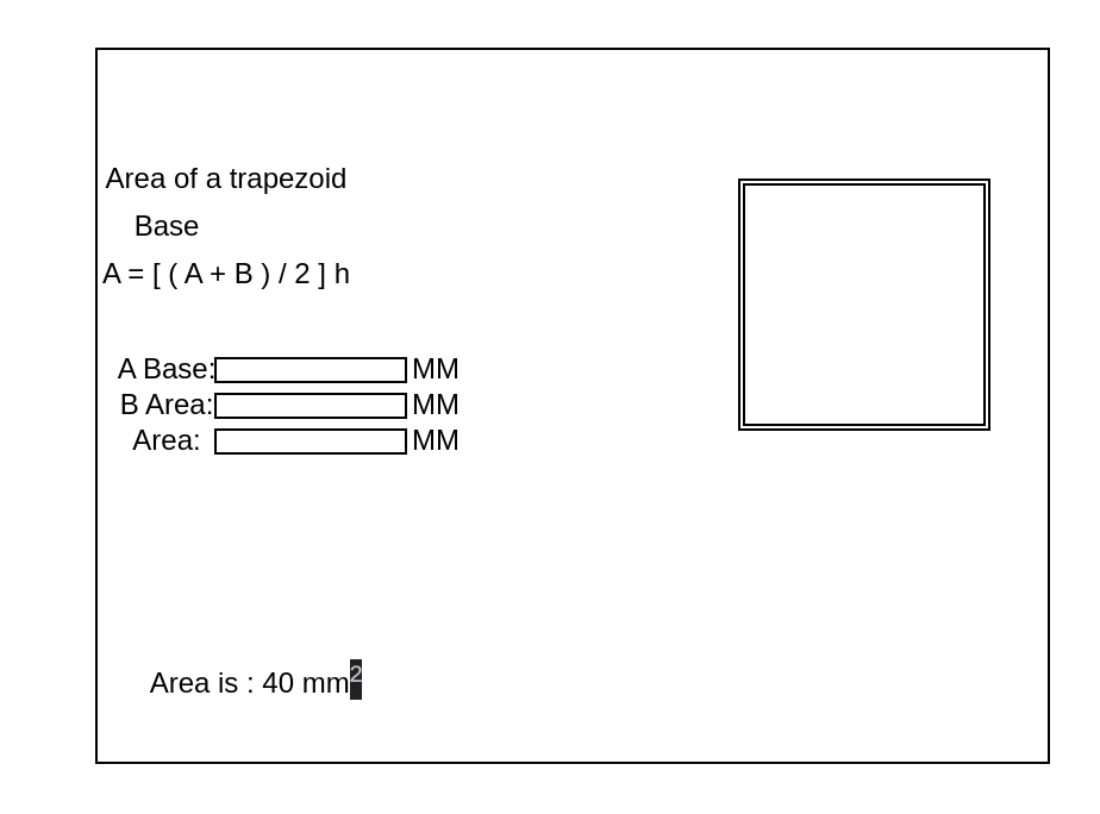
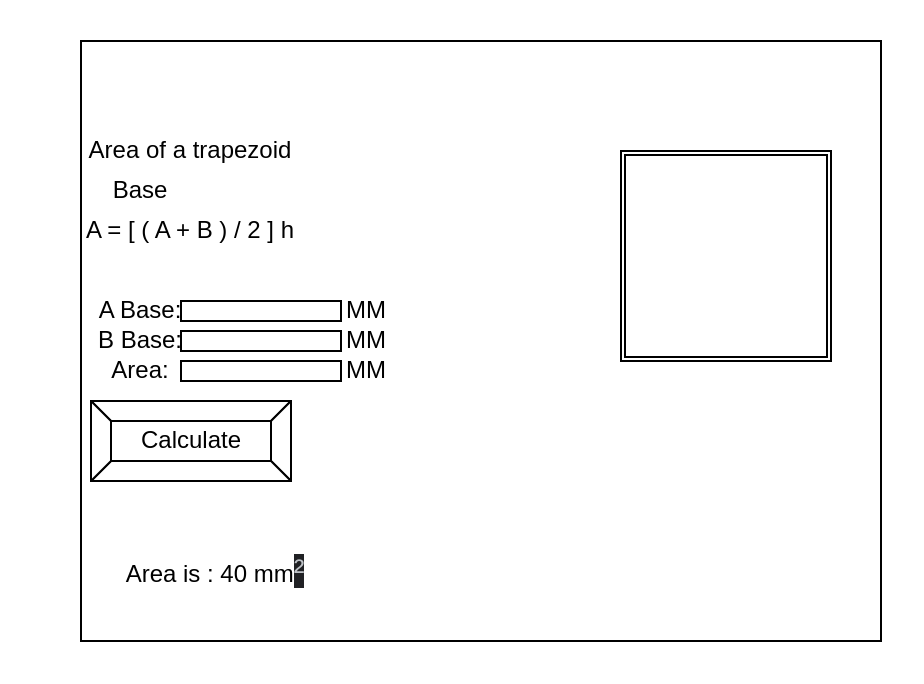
- <mxCell id="8" value="B Area:" style="text;html=1;strokeColor=none;fillColor=none;align=center;verticalAlign=middle;whiteSpace=wrap;rounded=0;" vertex="1" parent="1"><mxGeometry x="40" y="155" width="60" height="30" as="geometry" /></mxCell>
+ <mxCell id="8" value="B Base:" style="text;html=1;strokeColor=none;fillColor=none;align=center;verticalAlign=middle;whiteSpace=wrap;rounded=0;" vertex="1" parent="1"><mxGeometry x="40" y="155" width="60" height="30" as="geometry" /></mxCell>
+ <mxCell id="3" value="Calculate" style="labelPosition=center;verticalLabelPosition=middle;align=center;html=1;shape=mxgraph.basic.button;dx=10;" parent="1" vertex="1"><mxGeometry x="45" y="200" width="100" height="40" as="geometry" /></mxCell>
